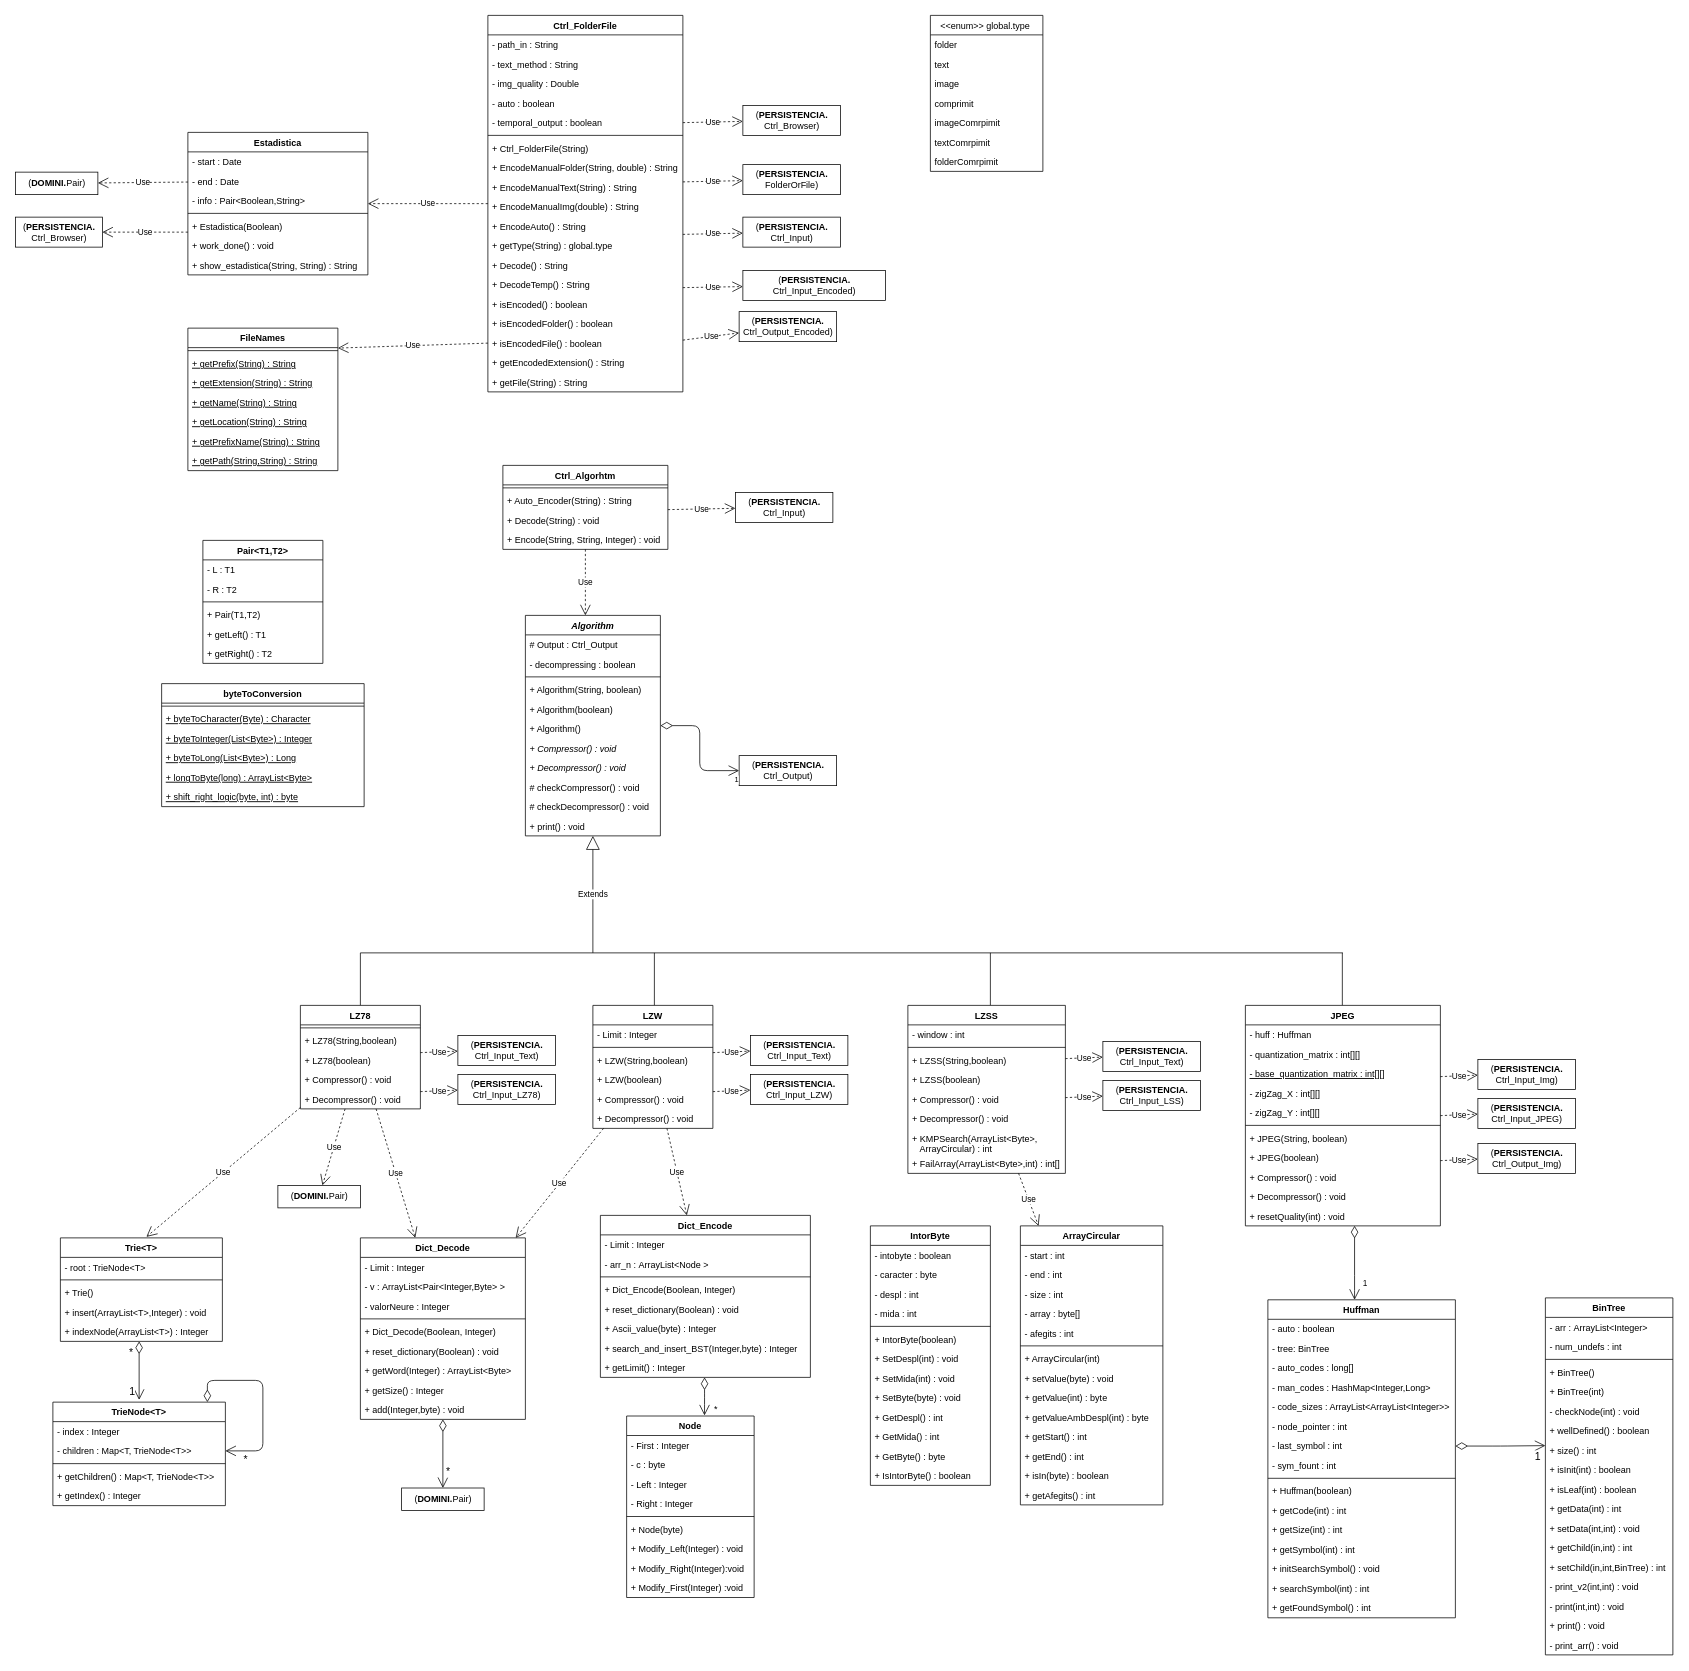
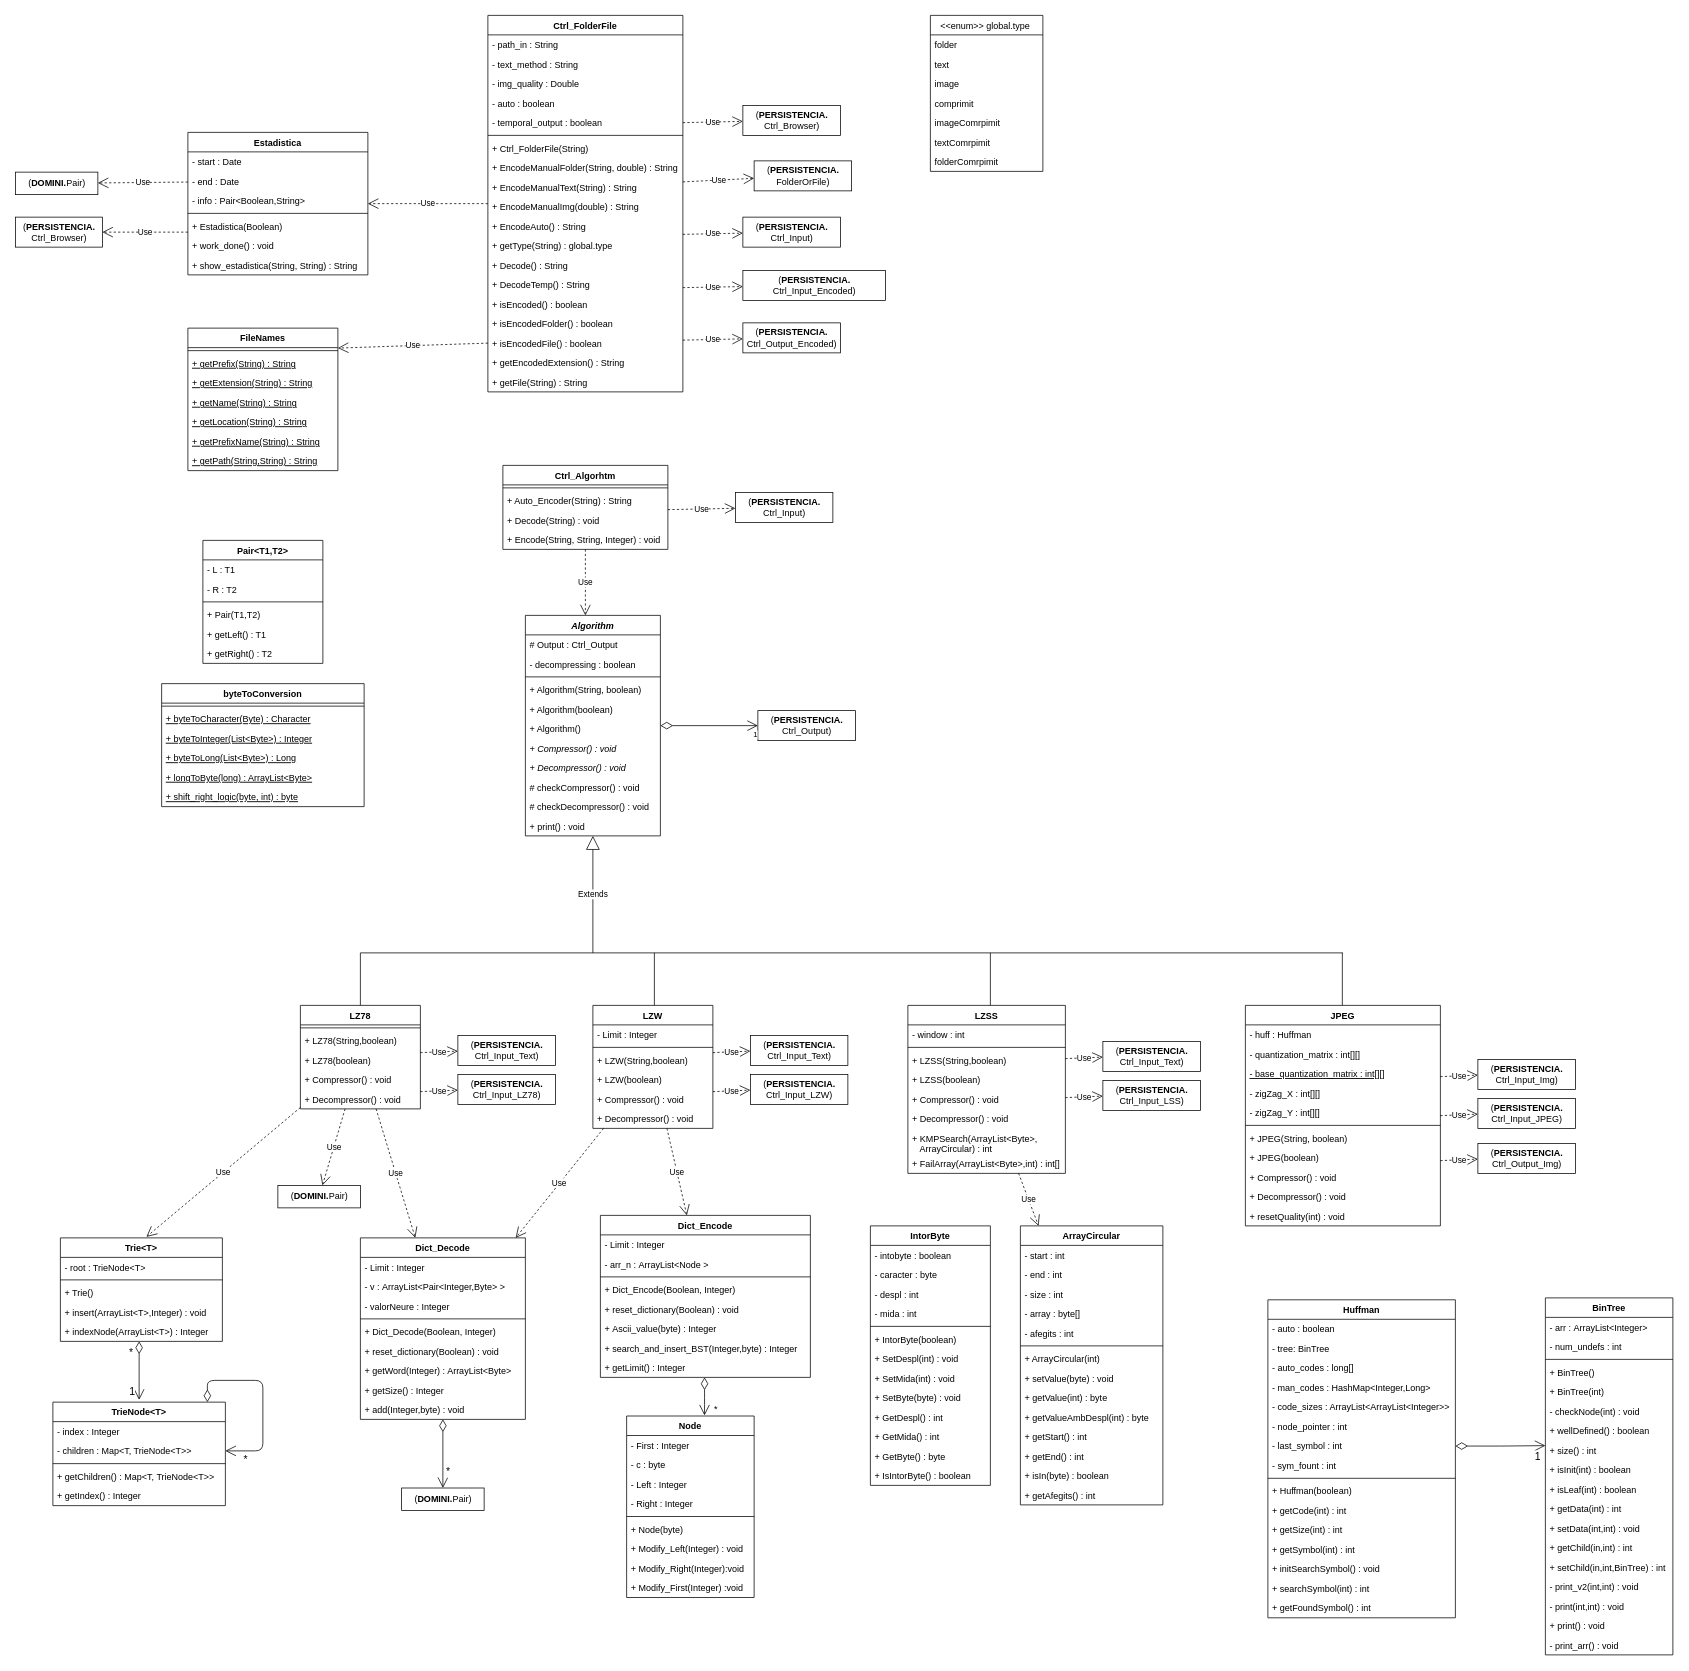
- <mxCell id="22" value="(&lt;b&gt;PERSISTENCIA.&lt;/b&gt;&lt;br&gt;FolderOrFile)" style="html=1;" vertex="1" parent="1"><mxGeometry x="990" y="219" width="130" height="40" as="geometry" /></mxCell>
+ <mxCell id="22" value="(&lt;b&gt;PERSISTENCIA.&lt;/b&gt;&lt;br&gt;FolderOrFile)" style="html=1;" vertex="1" parent="1"><mxGeometry x="1005" y="214" width="130" height="40" as="geometry" /></mxCell>
- <mxCell id="30" value="(&lt;b&gt;PERSISTENCIA.&lt;/b&gt;&lt;br&gt;Ctrl_Output_Encoded)" style="html=1;" vertex="1" parent="1"><mxGeometry x="985" y="415" width="130" height="40" as="geometry" /></mxCell>
+ <mxCell id="30" value="(&lt;b&gt;PERSISTENCIA.&lt;/b&gt;&lt;br&gt;Ctrl_Output_Encoded)" style="html=1;" vertex="1" parent="1"><mxGeometry x="990" y="430" width="130" height="40" as="geometry" /></mxCell>
- <mxCell id="70" value="(&lt;b&gt;PERSISTENCIA.&lt;/b&gt;&lt;br&gt;Ctrl_Output)" style="html=1;" vertex="1" parent="1"><mxGeometry x="985" y="1007" width="130" height="40" as="geometry" /></mxCell>
+ <mxCell id="70" value="(&lt;b&gt;PERSISTENCIA.&lt;/b&gt;&lt;br&gt;Ctrl_Output)" style="html=1;" vertex="1" parent="1"><mxGeometry x="1010" y="947" width="130" height="40" as="geometry" /></mxCell>
- <mxCell id="275" value="1" style="endArrow=open;html=1;endSize=12;startArrow=diamondThin;startSize=14;startFill=0;edgeStyle=orthogonalEdgeStyle;align=left;verticalAlign=bottom;exitX=0.56;exitY=0.995;exitDx=0;exitDy=0;exitPerimeter=0;" edge="1" parent="1" source="112" target="236"><mxGeometry x="0.745" y="9" relative="1" as="geometry"><mxPoint x="1850" y="1680" as="sourcePoint" /><mxPoint x="2010" y="1680" as="targetPoint" /><Array as="points"><mxPoint x="1805" y="1710" /><mxPoint x="1805" y="1710" /></Array><mxPoint as="offset" /></mxGeometry></mxCell>
